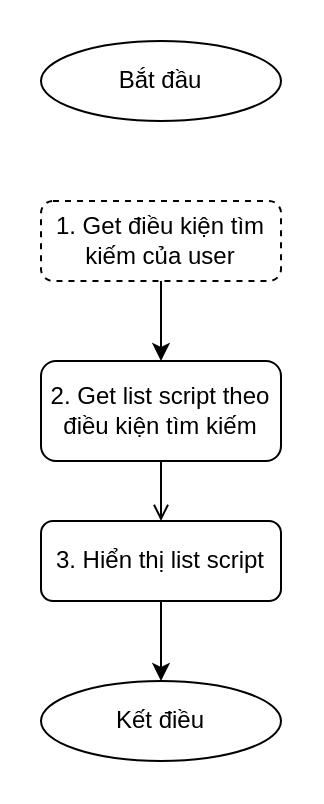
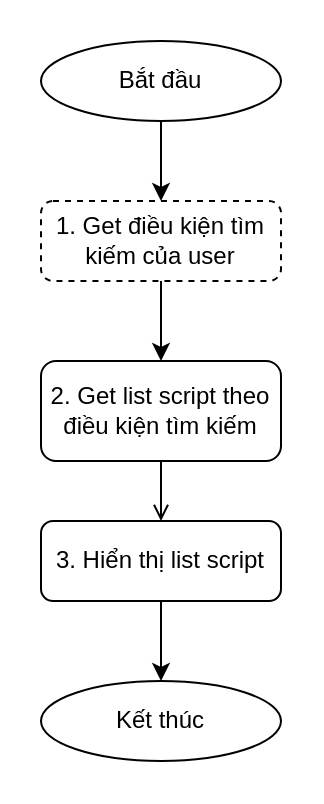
+ <mxCell id="2" style="edgeStyle=orthogonalEdgeStyle;rounded=0;orthogonalLoop=1;jettySize=auto;html=1;exitX=0.5;exitY=1;exitDx=0;exitDy=0;" edge="1" parent="1" source="3" target="5"><mxGeometry relative="1" as="geometry" /></mxCell>
- <mxCell id="10" value="Kết điều" style="ellipse;whiteSpace=wrap;html=1;" vertex="1" parent="1"><mxGeometry x="20" y="340" width="120" height="40" as="geometry" /></mxCell>
+ <mxCell id="10" value="Kết thúc" style="ellipse;whiteSpace=wrap;html=1;" vertex="1" parent="1"><mxGeometry x="20" y="340" width="120" height="40" as="geometry" /></mxCell>
